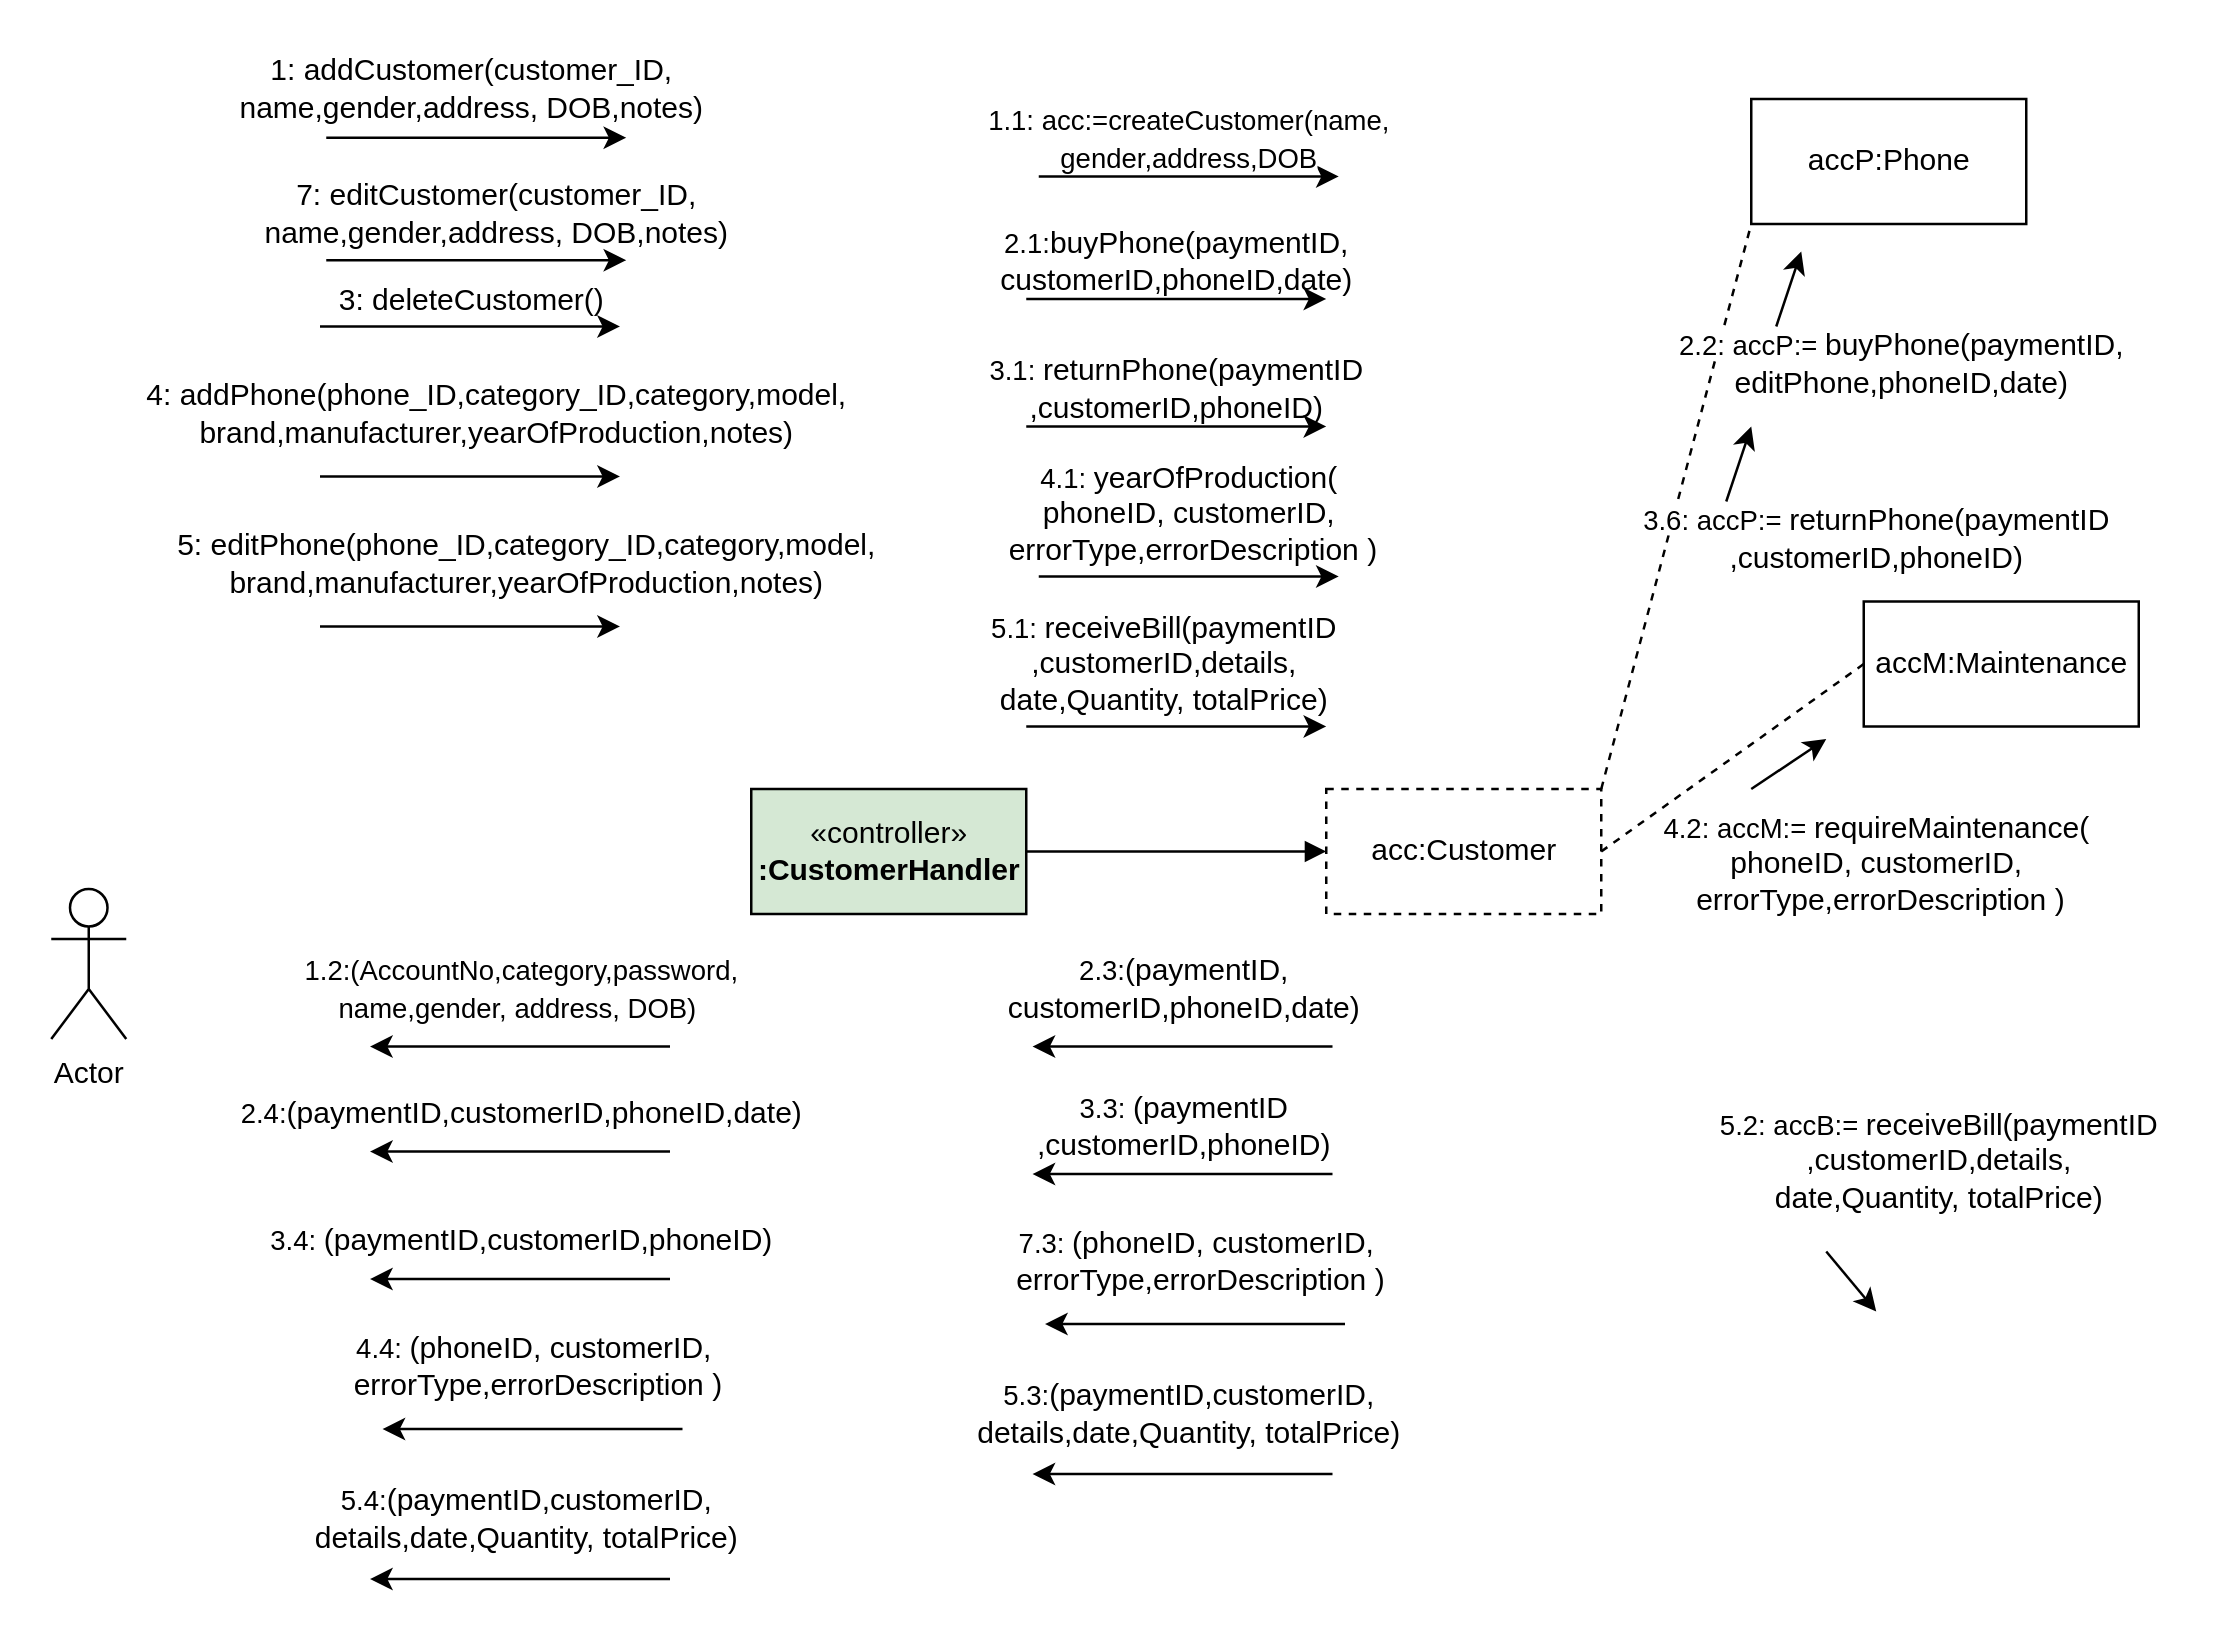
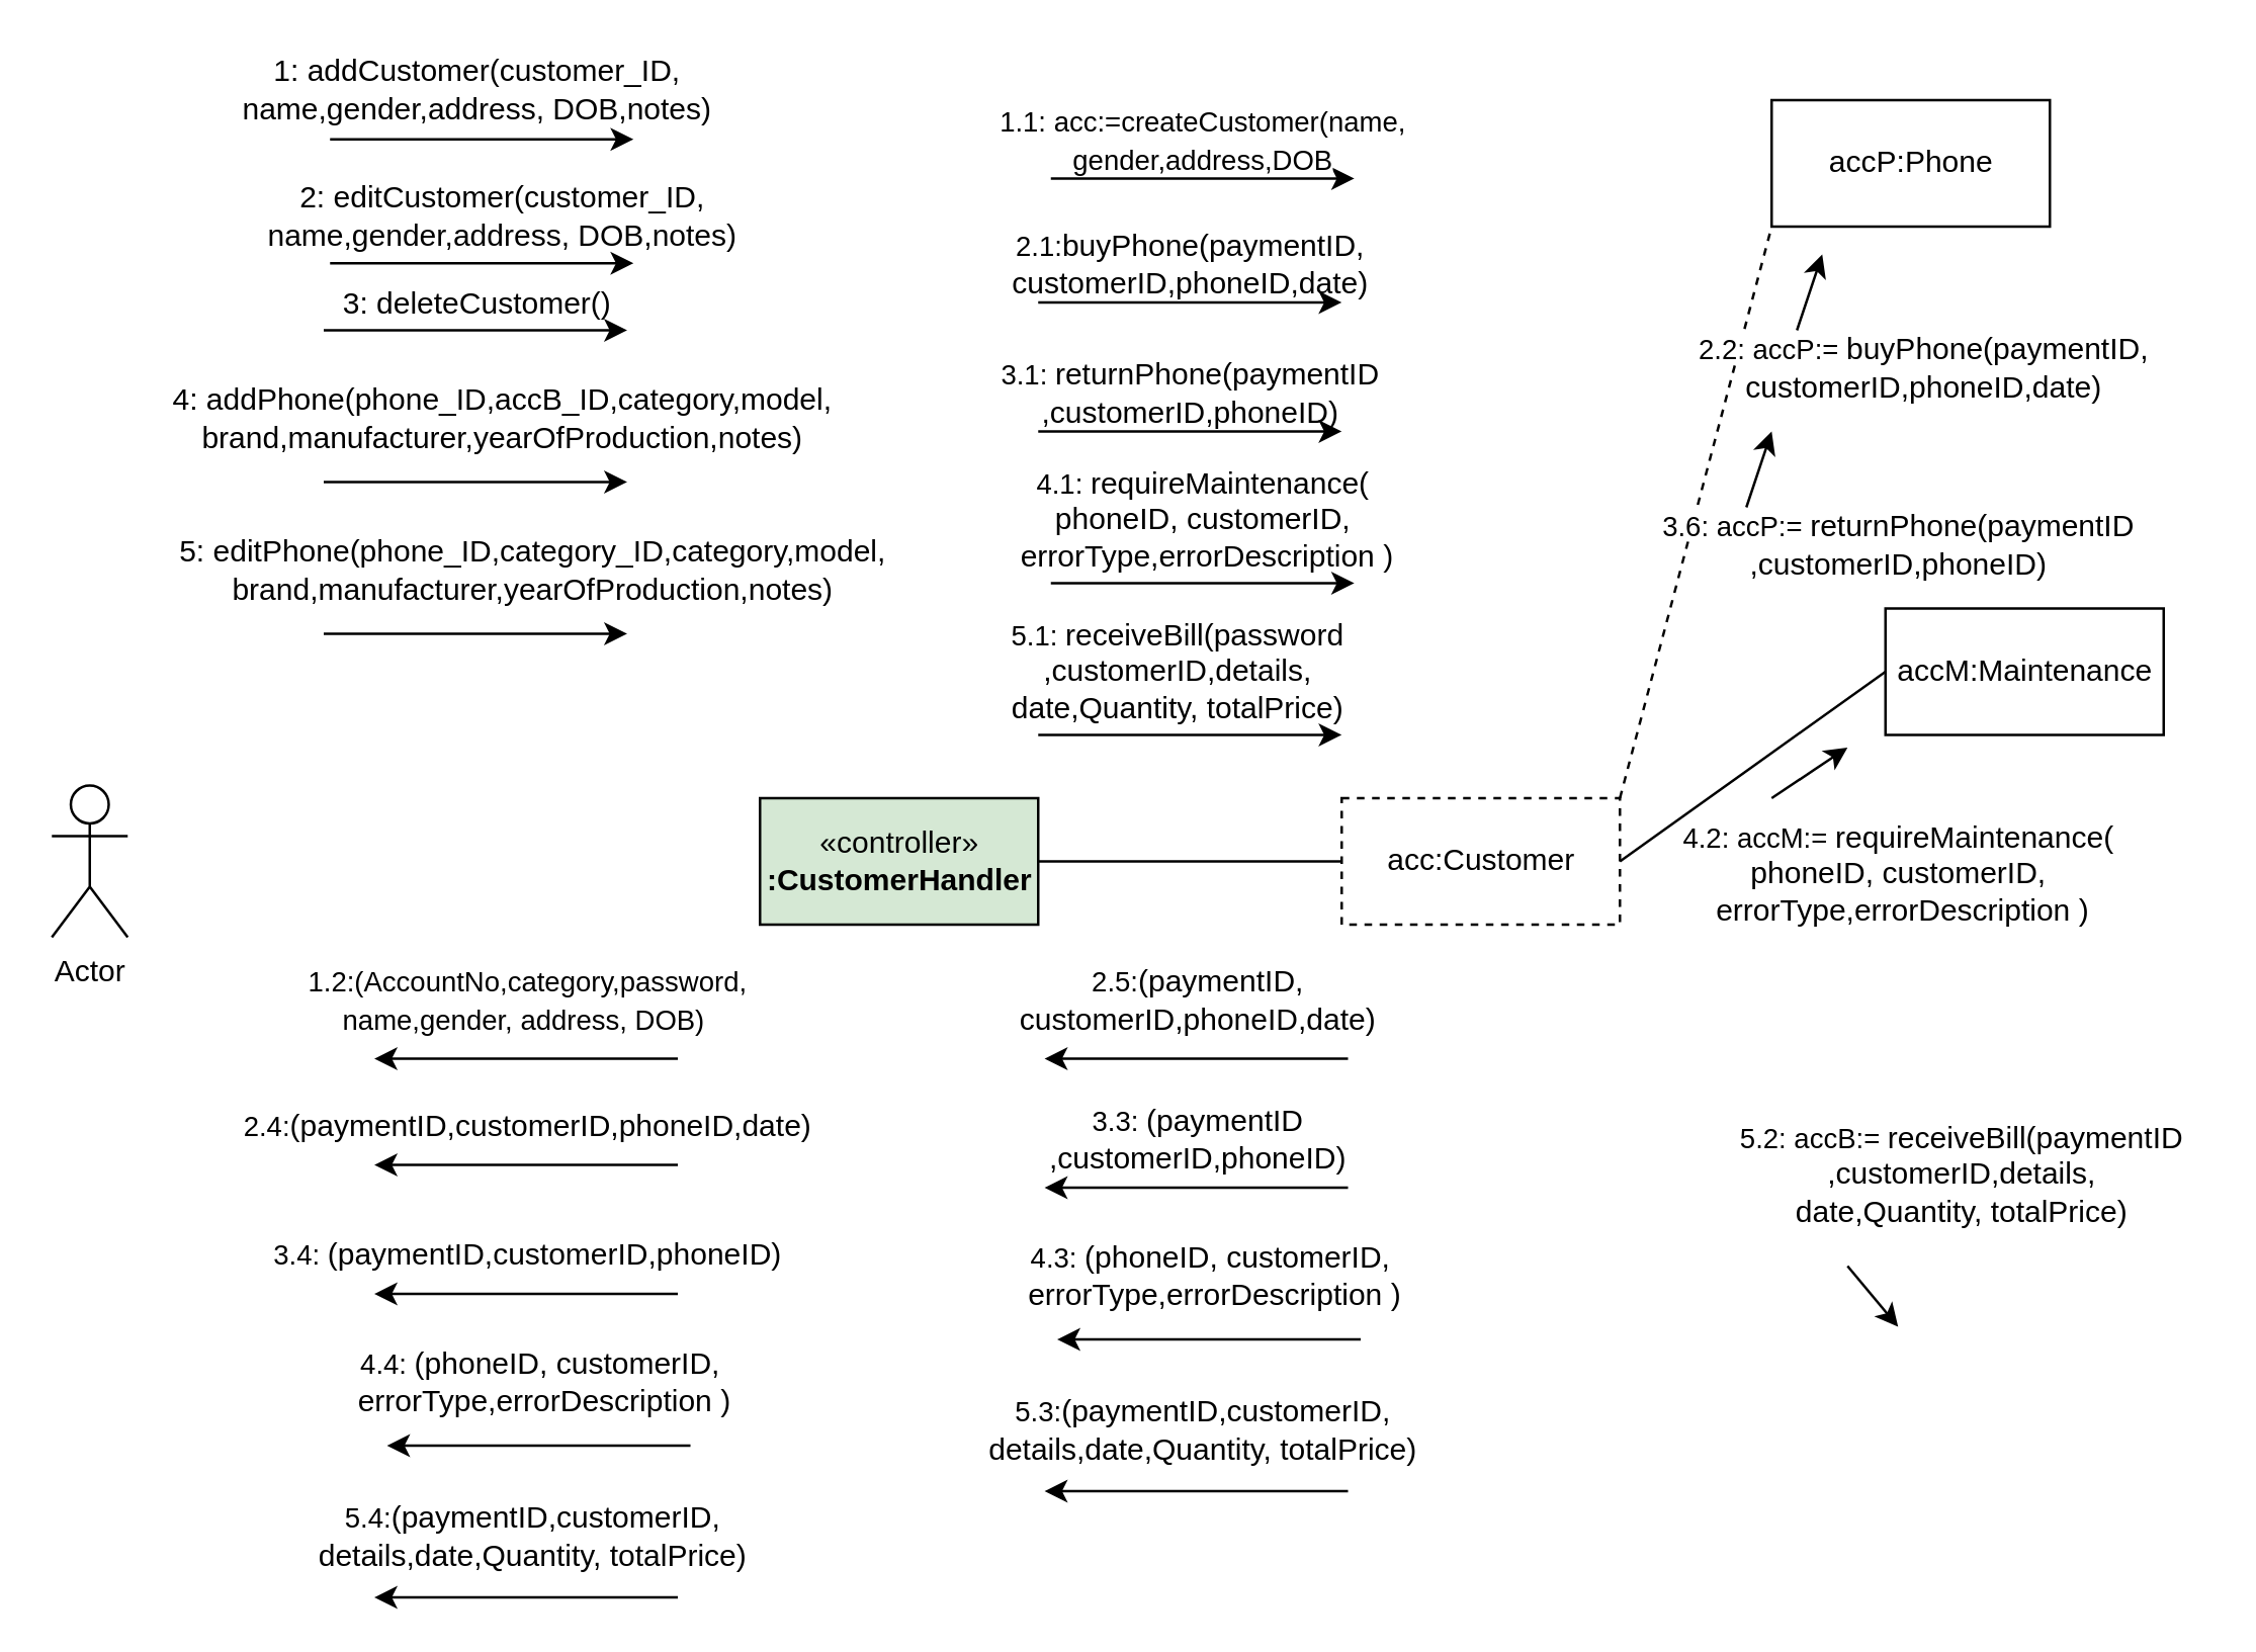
- <mxCell id="7" value="&lt;span style=&quot;text-align: left&quot;&gt;7:&amp;nbsp;&lt;/span&gt;&lt;span style=&quot;text-align: left&quot;&gt;editCustomer(customer_ID,&lt;br&gt;name,gender,address, DOB,notes)&lt;/span&gt;" style="text;html=1;align=center;verticalAlign=middle;resizable=0;points=[];autosize=1;strokeColor=none;fillColor=none;" parent="1" vertex="1"><mxGeometry x="97.5" y="70" width="200" height="30" as="geometry" /></mxCell>
+ <mxCell id="7" value="&lt;span style=&quot;text-align: left&quot;&gt;2:&amp;nbsp;&lt;/span&gt;&lt;span style=&quot;text-align: left&quot;&gt;editCustomer(customer_ID,&lt;br&gt;name,gender,address, DOB,notes)&lt;/span&gt;" style="text;html=1;align=center;verticalAlign=middle;resizable=0;points=[];autosize=1;strokeColor=none;fillColor=none;" parent="1" vertex="1"><mxGeometry x="97.5" y="70" width="200" height="30" as="geometry" /></mxCell>
- <mxCell id="30" value="&lt;span style=&quot;font-size: 11px ; background-color: rgb(255 , 255 , 255)&quot;&gt;2.2: accP:=&amp;nbsp;&lt;/span&gt;&lt;span style=&quot;text-align: left&quot;&gt;buyPhone(paymentID,&lt;/span&gt;&lt;br style=&quot;box-sizing: content-box ; text-align: left&quot;&gt;&lt;span style=&quot;text-align: left&quot;&gt;editPhone,phoneID,date)&lt;/span&gt;" style="text;html=1;align=center;verticalAlign=middle;resizable=0;points=[];autosize=1;strokeColor=none;fillColor=none;" parent="1" vertex="1"><mxGeometry x="665" y="130" width="190" height="30" as="geometry" /></mxCell>
+ <mxCell id="30" value="&lt;span style=&quot;font-size: 11px ; background-color: rgb(255 , 255 , 255)&quot;&gt;2.2: accP:=&amp;nbsp;&lt;/span&gt;&lt;span style=&quot;text-align: left&quot;&gt;buyPhone(paymentID,&lt;/span&gt;&lt;br style=&quot;box-sizing: content-box ; text-align: left&quot;&gt;&lt;span style=&quot;text-align: left&quot;&gt;customerID,phoneID,date)&lt;/span&gt;" style="text;html=1;align=center;verticalAlign=middle;resizable=0;points=[];autosize=1;strokeColor=none;fillColor=none;" parent="1" vertex="1"><mxGeometry x="665" y="130" width="190" height="30" as="geometry" /></mxCell>
- <mxCell id="11" value="&lt;span style=&quot;text-align: left&quot;&gt;4:&amp;nbsp;&lt;/span&gt;&lt;span style=&quot;text-align: left&quot;&gt;addPhone(phone_ID,category_ID,category,model,&lt;/span&gt;&lt;br style=&quot;box-sizing: content-box ; padding: 0px ; margin: 0px ; text-align: left&quot;&gt;&lt;span style=&quot;text-align: left&quot;&gt;brand,manufacturer,yearOfProduction,notes)&lt;/span&gt;" style="text;html=1;align=center;verticalAlign=middle;resizable=0;points=[];autosize=1;strokeColor=none;fillColor=none;" parent="1" vertex="1"><mxGeometry x="47.5" y="150" width="300" height="30" as="geometry" /></mxCell>
+ <mxCell id="11" value="&lt;span style=&quot;text-align: left&quot;&gt;4:&amp;nbsp;&lt;/span&gt;&lt;span style=&quot;text-align: left&quot;&gt;addPhone(phone_ID,accB_ID,category,model,&lt;/span&gt;&lt;br style=&quot;box-sizing: content-box ; padding: 0px ; margin: 0px ; text-align: left&quot;&gt;&lt;span style=&quot;text-align: left&quot;&gt;brand,manufacturer,yearOfProduction,notes)&lt;/span&gt;" style="text;html=1;align=center;verticalAlign=middle;resizable=0;points=[];autosize=1;strokeColor=none;fillColor=none;" parent="1" vertex="1"><mxGeometry x="47.5" y="150" width="300" height="30" as="geometry" /></mxCell>
- <mxCell id="25" value="&lt;span style=&quot;font-size: 11px ; background-color: rgb(255 , 255 , 255)&quot;&gt;4.1:&amp;nbsp;&lt;/span&gt;&lt;span style=&quot;box-sizing: content-box ; text-align: left&quot;&gt;yearOfProduction(&lt;/span&gt;&lt;br style=&quot;box-sizing: content-box ; text-align: left&quot;&gt;&lt;span style=&quot;box-sizing: content-box ; text-align: left&quot;&gt;phoneID,&amp;nbsp;customerID,&lt;/span&gt;&lt;br style=&quot;box-sizing: content-box ; text-align: left&quot;&gt;&lt;span style=&quot;box-sizing: content-box ; text-align: left&quot;&gt;&amp;nbsp;errorType,errorDescription )&lt;/span&gt;" style="text;html=1;align=center;verticalAlign=middle;resizable=0;points=[];autosize=1;strokeColor=none;fillColor=none;" parent="1" vertex="1"><mxGeometry x="390" y="180" width="170" height="50" as="geometry" /></mxCell>
+ <mxCell id="25" value="&lt;span style=&quot;font-size: 11px ; background-color: rgb(255 , 255 , 255)&quot;&gt;4.1:&amp;nbsp;&lt;/span&gt;&lt;span style=&quot;box-sizing: content-box ; text-align: left&quot;&gt;requireMaintenance(&lt;/span&gt;&lt;br style=&quot;box-sizing: content-box ; text-align: left&quot;&gt;&lt;span style=&quot;box-sizing: content-box ; text-align: left&quot;&gt;phoneID,&amp;nbsp;customerID,&lt;/span&gt;&lt;br style=&quot;box-sizing: content-box ; text-align: left&quot;&gt;&lt;span style=&quot;box-sizing: content-box ; text-align: left&quot;&gt;&amp;nbsp;errorType,errorDescription )&lt;/span&gt;" style="text;html=1;align=center;verticalAlign=middle;resizable=0;points=[];autosize=1;strokeColor=none;fillColor=none;" parent="1" vertex="1"><mxGeometry x="390" y="180" width="170" height="50" as="geometry" /></mxCell>
- <mxCell id="27" value="&lt;span style=&quot;font-size: 11px ; background-color: rgb(255 , 255 , 255)&quot;&gt;5.1:&amp;nbsp;&lt;/span&gt;&lt;span style=&quot;text-align: left&quot;&gt;receiveBill(paymentID&lt;/span&gt;&lt;br style=&quot;box-sizing: content-box ; text-align: left&quot;&gt;&lt;span style=&quot;text-align: left&quot;&gt;,customerID,details,&lt;/span&gt;&lt;br style=&quot;box-sizing: content-box ; text-align: left&quot;&gt;&lt;span style=&quot;text-align: left&quot;&gt;date,Quantity, totalPrice)&lt;/span&gt;" style="text;html=1;align=center;verticalAlign=middle;resizable=0;points=[];autosize=1;strokeColor=none;fillColor=none;" parent="1" vertex="1"><mxGeometry x="390" y="240" width="150" height="50" as="geometry" /></mxCell>
+ <mxCell id="27" value="&lt;span style=&quot;font-size: 11px ; background-color: rgb(255 , 255 , 255)&quot;&gt;5.1:&amp;nbsp;&lt;/span&gt;&lt;span style=&quot;text-align: left&quot;&gt;receiveBill(password&lt;/span&gt;&lt;br style=&quot;box-sizing: content-box ; text-align: left&quot;&gt;&lt;span style=&quot;text-align: left&quot;&gt;,customerID,details,&lt;/span&gt;&lt;br style=&quot;box-sizing: content-box ; text-align: left&quot;&gt;&lt;span style=&quot;text-align: left&quot;&gt;date,Quantity, totalPrice)&lt;/span&gt;" style="text;html=1;align=center;verticalAlign=middle;resizable=0;points=[];autosize=1;strokeColor=none;fillColor=none;" parent="1" vertex="1"><mxGeometry x="390" y="240" width="150" height="50" as="geometry" /></mxCell>
- <mxCell id="29" value="" style="endArrow=none;html=1;rounded=0;exitX=1;exitY=0.5;exitDx=0;exitDy=0;entryX=0;entryY=0.5;entryDx=0;entryDy=0;dashed=1;" parent="1" source="16" target="15" edge="1"><mxGeometry width="50" height="50" relative="1" as="geometry"><mxPoint x="470" y="240" as="sourcePoint" /><mxPoint x="520" y="190" as="targetPoint" /></mxGeometry></mxCell>
+ <mxCell id="29" value="" style="endArrow=none;html=1;rounded=0;exitX=1;exitY=0.5;exitDx=0;exitDy=0;entryX=0;entryY=0.5;entryDx=0;entryDy=0;" parent="1" source="16" target="15" edge="1"><mxGeometry width="50" height="50" relative="1" as="geometry"><mxPoint x="470" y="240" as="sourcePoint" /><mxPoint x="520" y="190" as="targetPoint" /></mxGeometry></mxCell>
- <mxCell id="17" value="" style="endArrow=block;html=1;rounded=0;exitX=1;exitY=0.5;exitDx=0;exitDy=0;entryX=0;entryY=0.5;entryDx=0;entryDy=0;" parent="1" source="3" target="16" edge="1"><mxGeometry width="50" height="50" relative="1" as="geometry"><mxPoint x="520" y="370" as="sourcePoint" /><mxPoint x="570" y="320" as="targetPoint" /></mxGeometry></mxCell>
+ <mxCell id="17" value="" style="endArrow=none;html=1;rounded=0;exitX=1;exitY=0.5;exitDx=0;exitDy=0;entryX=0;entryY=0.5;entryDx=0;entryDy=0;" parent="1" source="3" target="16" edge="1"><mxGeometry width="50" height="50" relative="1" as="geometry"><mxPoint x="520" y="370" as="sourcePoint" /><mxPoint x="570" y="320" as="targetPoint" /></mxGeometry></mxCell>
- <mxCell id="2" value="Actor" style="shape=umlActor;verticalLabelPosition=bottom;verticalAlign=top;html=1;" parent="1" vertex="1"><mxGeometry x="20" y="355" width="30" height="60" as="geometry" /></mxCell>
+ <mxCell id="2" value="Actor" style="shape=umlActor;verticalLabelPosition=bottom;verticalAlign=top;html=1;" parent="1" vertex="1"><mxGeometry y="310" width="30" height="60" as="geometry" x="20" /></mxCell>
- <mxCell id="35" value="&lt;span style=&quot;font-size: 11px ; background-color: rgb(255 , 255 , 255)&quot;&gt;2.3:&lt;/span&gt;&lt;span style=&quot;text-align: left&quot;&gt;(paymentID,&lt;/span&gt;&lt;br style=&quot;box-sizing: content-box ; text-align: left&quot;&gt;&lt;span style=&quot;text-align: left&quot;&gt;customerID,phoneID,date)&lt;/span&gt;" style="text;html=1;align=center;verticalAlign=middle;resizable=0;points=[];autosize=1;strokeColor=none;fillColor=none;" parent="1" vertex="1"><mxGeometry x="392.5" y="380" width="160" height="30" as="geometry" /></mxCell>
+ <mxCell id="35" value="&lt;span style=&quot;font-size: 11px ; background-color: rgb(255 , 255 , 255)&quot;&gt;2.5:&lt;/span&gt;&lt;span style=&quot;text-align: left&quot;&gt;(paymentID,&lt;/span&gt;&lt;br style=&quot;box-sizing: content-box ; text-align: left&quot;&gt;&lt;span style=&quot;text-align: left&quot;&gt;customerID,phoneID,date)&lt;/span&gt;" style="text;html=1;align=center;verticalAlign=middle;resizable=0;points=[];autosize=1;strokeColor=none;fillColor=none;" parent="1" vertex="1"><mxGeometry x="392.5" y="380" width="160" height="30" as="geometry" /></mxCell>
- <mxCell id="39" value="&lt;span style=&quot;font-size: 11px ; background-color: rgb(255 , 255 , 255)&quot;&gt;7.3:&amp;nbsp;&lt;/span&gt;&lt;span style=&quot;box-sizing: content-box ; text-align: left&quot;&gt;(&lt;/span&gt;&lt;span style=&quot;box-sizing: content-box ; text-align: left&quot;&gt;phoneID,&amp;nbsp;customerID,&lt;/span&gt;&lt;br style=&quot;box-sizing: content-box ; text-align: left&quot;&gt;&lt;span style=&quot;box-sizing: content-box ; text-align: left&quot;&gt;&amp;nbsp;errorType,errorDescription )&lt;/span&gt;" style="text;html=1;align=center;verticalAlign=middle;resizable=0;points=[];autosize=1;strokeColor=none;fillColor=none;" parent="1" vertex="1"><mxGeometry x="392.5" y="489" width="170" height="30" as="geometry" /></mxCell>
+ <mxCell id="39" value="&lt;span style=&quot;font-size: 11px ; background-color: rgb(255 , 255 , 255)&quot;&gt;4.3:&amp;nbsp;&lt;/span&gt;&lt;span style=&quot;box-sizing: content-box ; text-align: left&quot;&gt;(&lt;/span&gt;&lt;span style=&quot;box-sizing: content-box ; text-align: left&quot;&gt;phoneID,&amp;nbsp;customerID,&lt;/span&gt;&lt;br style=&quot;box-sizing: content-box ; text-align: left&quot;&gt;&lt;span style=&quot;box-sizing: content-box ; text-align: left&quot;&gt;&amp;nbsp;errorType,errorDescription )&lt;/span&gt;" style="text;html=1;align=center;verticalAlign=middle;resizable=0;points=[];autosize=1;strokeColor=none;fillColor=none;" parent="1" vertex="1"><mxGeometry x="392.5" y="489" width="170" height="30" as="geometry" /></mxCell>
